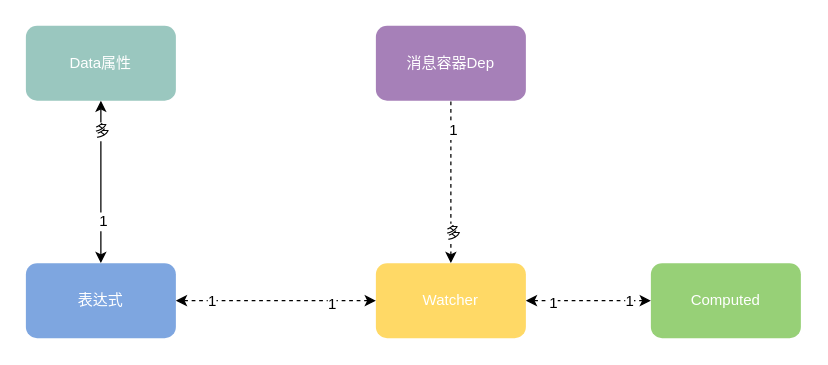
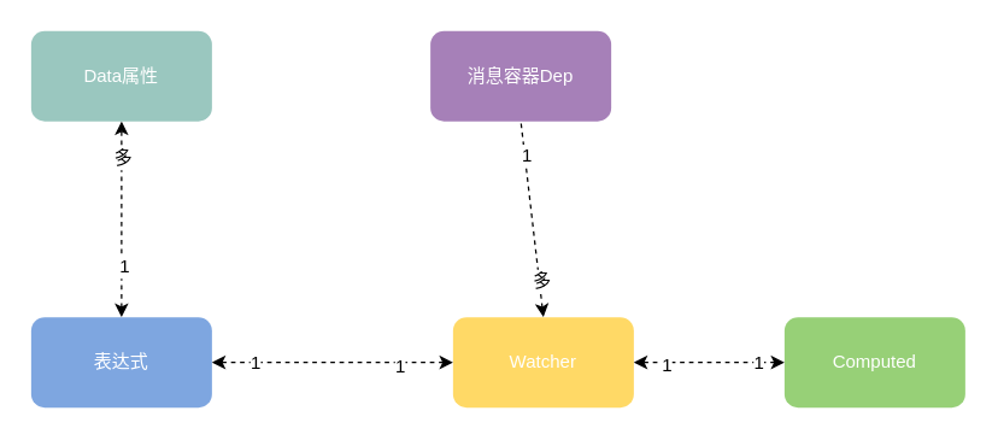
- <mxCell id="3" value="消息容器Dep" style="rounded=1;whiteSpace=wrap;html=1;fillColor=#A680B8;strokeColor=none;fontColor=#ffffff;" parent="1" vertex="1"><mxGeometry x="300" y="20" width="120" height="60" as="geometry" /></mxCell>
+ <mxCell id="3" value="消息容器Dep" style="rounded=1;whiteSpace=wrap;html=1;fillColor=#A680B8;strokeColor=none;fontColor=#ffffff;" parent="1" vertex="1"><mxGeometry x="285" y="20" width="120" height="60" as="geometry" /></mxCell>
- <mxCell id="16" value="" style="endArrow=classic;startArrow=classic;html=1;dashed=0;entryX=0.5;entryY=1;entryDx=0;entryDy=0;" edge="1" parent="1" source="12" target="2"><mxGeometry width="50" height="50" relative="1" as="geometry"><mxPoint x="20" y="340" as="sourcePoint" /><mxPoint x="70" y="290" as="targetPoint" /></mxGeometry></mxCell>
+ <mxCell id="16" value="" style="endArrow=classic;startArrow=classic;html=1;dashed=1;entryX=0.5;entryY=1;entryDx=0;entryDy=0;" edge="1" parent="1" source="12" target="2"><mxGeometry width="50" height="50" relative="1" as="geometry"><mxPoint x="20" y="340" as="sourcePoint" /><mxPoint x="70" y="290" as="targetPoint" /></mxGeometry></mxCell>
